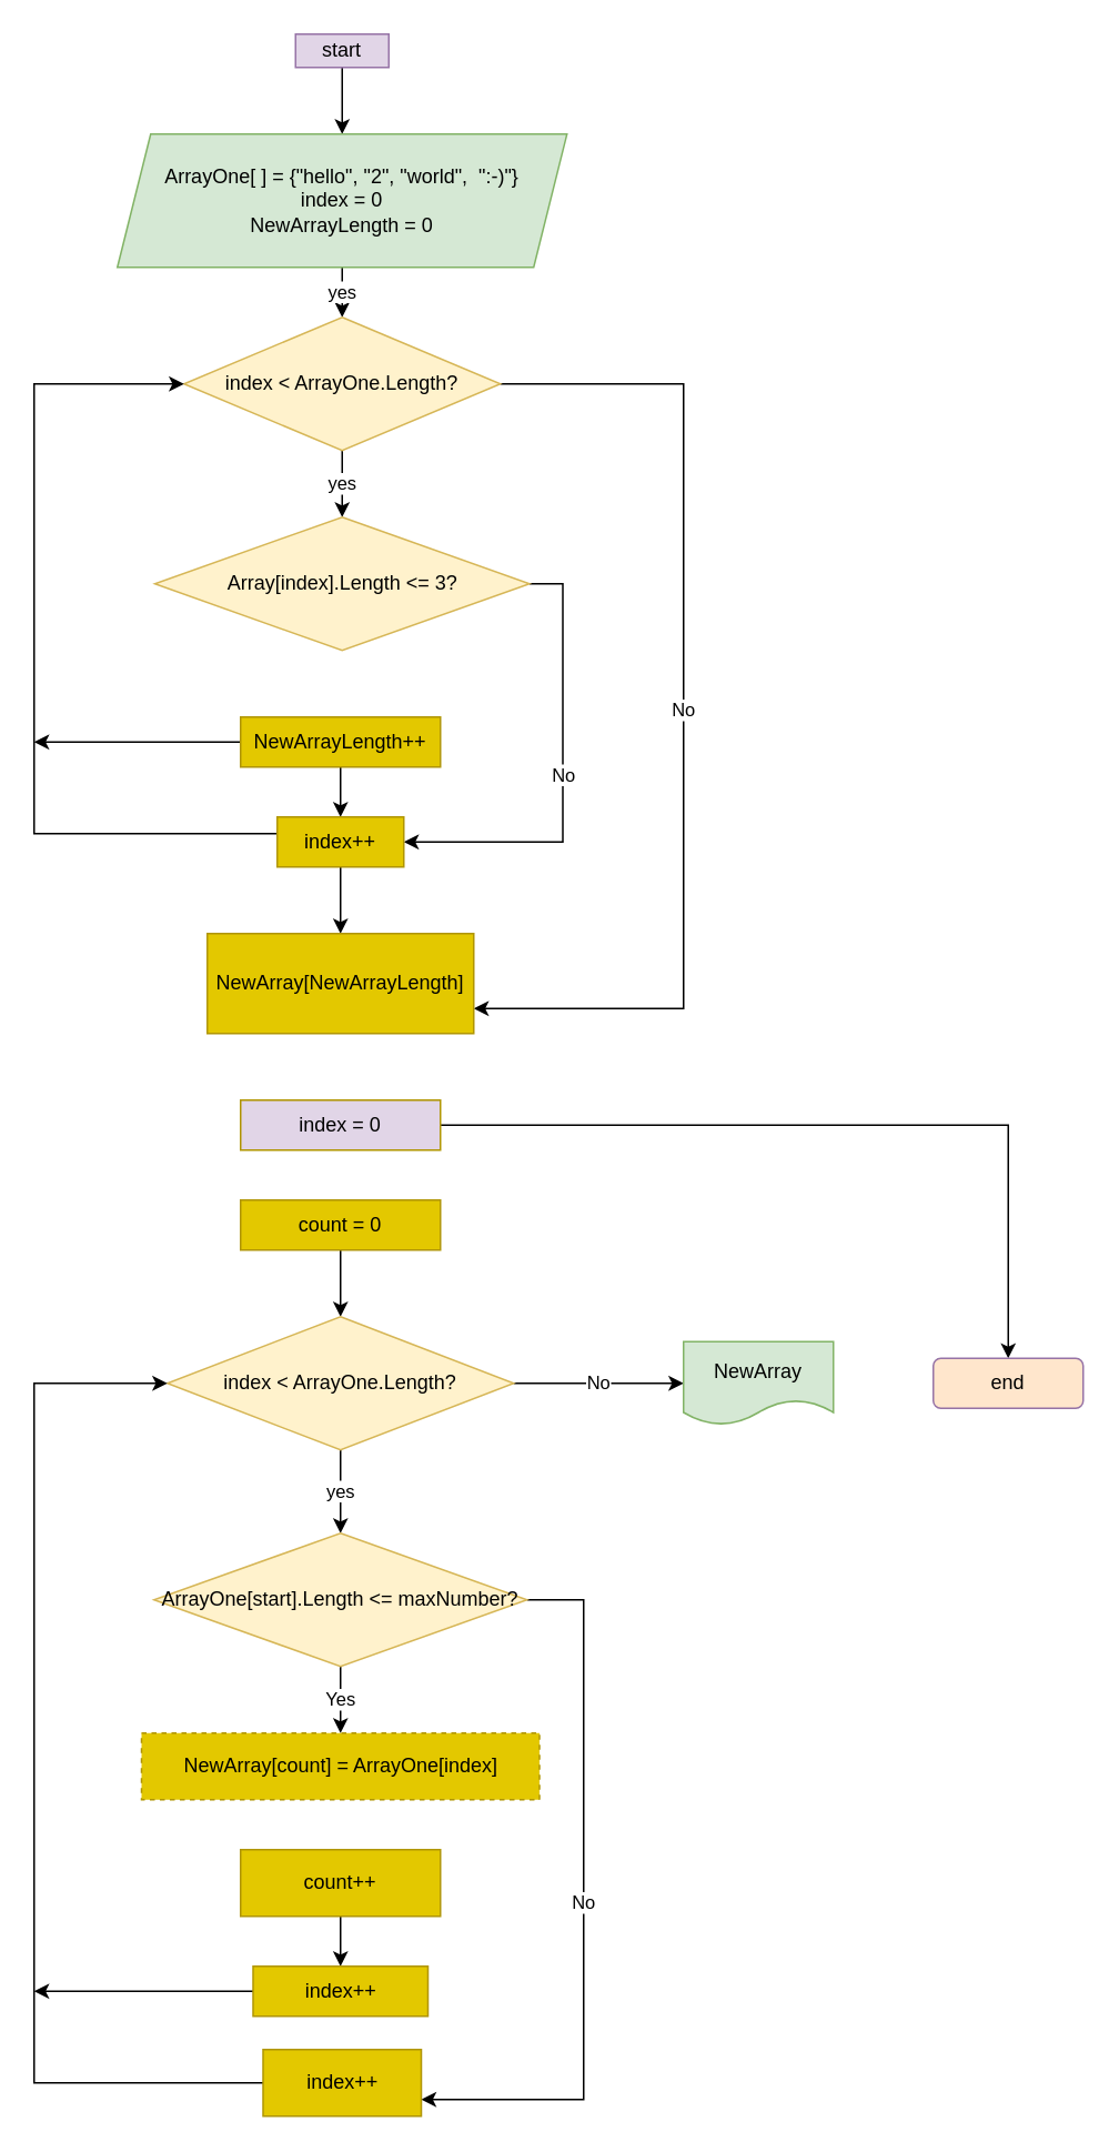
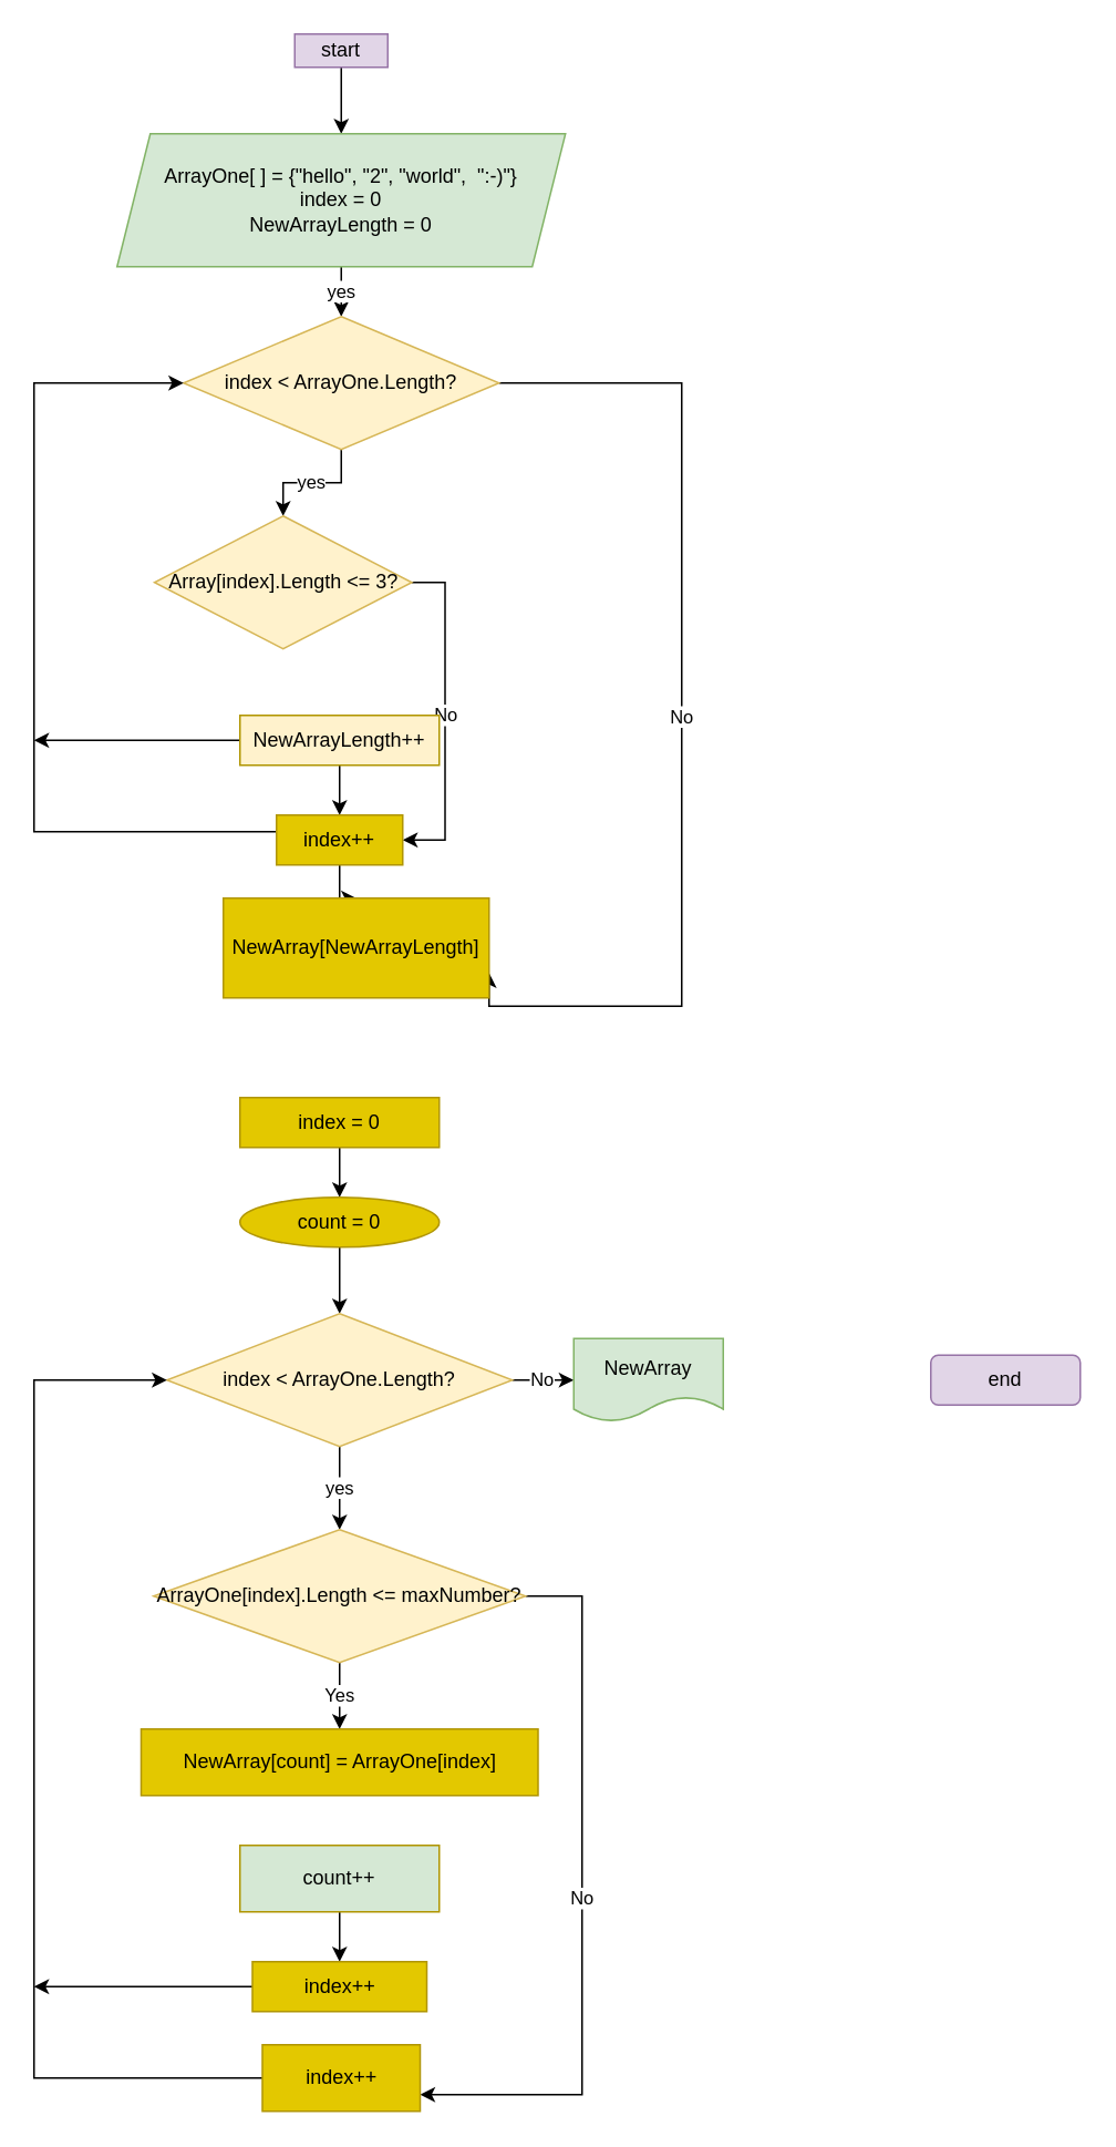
- <mxCell id="10" value="Array[index].Length &amp;lt;= 3?" style="rhombus;whiteSpace=wrap;html=1;fillColor=#fff2cc;strokeColor=#d6b656;" parent="1" vertex="1"><mxGeometry x="92.5" y="310" width="225" height="80" as="geometry" /></mxCell>
+ <mxCell id="10" value="Array[index].Length &amp;lt;= 3?" style="rhombus;whiteSpace=wrap;html=1;fillColor=#fff2cc;strokeColor=#d6b656;" parent="1" vertex="1"><mxGeometry x="92.5" y="310" width="155" height="80" as="geometry" /></mxCell>
- <mxCell id="13" value="NewArrayLength++" style="rounded=0;whiteSpace=wrap;html=1;fillColor=#e3c800;strokeColor=#B09500;fontColor=#000000;" parent="1" vertex="1"><mxGeometry x="144" y="430" width="120" height="30" as="geometry" /></mxCell>
+ <mxCell id="13" value="NewArrayLength++" style="rounded=0;whiteSpace=wrap;html=1;fillColor=#fff2cc;strokeColor=#B09500;fontColor=#000000;" parent="1" vertex="1"><mxGeometry x="144" y="430" width="120" height="30" as="geometry" /></mxCell>
- <mxCell id="17" value="NewArray[NewArrayLength]" style="rounded=0;whiteSpace=wrap;html=1;fillColor=#e3c800;fontColor=#000000;strokeColor=#B09500;" parent="1" vertex="1"><mxGeometry x="124" y="560" width="160" height="60" as="geometry" /></mxCell>
+ <mxCell id="17" value="NewArray[NewArrayLength]" style="rounded=0;whiteSpace=wrap;html=1;fillColor=#e3c800;fontColor=#000000;strokeColor=#B09500;" parent="1" vertex="1"><mxGeometry x="134" y="540" width="160" height="60" as="geometry" /></mxCell>
- <mxCell id="19" value="index = 0" style="rounded=0;whiteSpace=wrap;html=1;fillColor=#e1d5e7;fontColor=#000000;strokeColor=#B09500;" parent="1" vertex="1"><mxGeometry x="144" y="660" width="120" height="30" as="geometry" /></mxCell>
+ <mxCell id="19" value="index = 0" style="rounded=0;whiteSpace=wrap;html=1;fillColor=#e3c800;fontColor=#000000;strokeColor=#B09500;" parent="1" vertex="1"><mxGeometry x="144" y="660" width="120" height="30" as="geometry" /></mxCell>
- <mxCell id="18" style="edgeStyle=orthogonalEdgeStyle;rounded=0;orthogonalLoop=1;jettySize=auto;html=1;" parent="1" source="19" target="36" edge="1"><mxGeometry relative="1" as="geometry" /></mxCell>
+ <mxCell id="18" style="edgeStyle=orthogonalEdgeStyle;rounded=0;orthogonalLoop=1;jettySize=auto;html=1;entryX=0.5;entryY=0;entryDx=0;entryDy=0;" parent="1" source="19" target="21" edge="1"><mxGeometry relative="1" as="geometry" /></mxCell>
- <mxCell id="21" value="count = 0" style="rounded=0;whiteSpace=wrap;html=1;fillColor=#e3c800;fontColor=#000000;strokeColor=#B09500;" parent="1" vertex="1"><mxGeometry x="144" y="720" width="120" height="30" as="geometry" /></mxCell>
+ <mxCell id="21" value="count = 0" style="ellipse;whiteSpace=wrap;html=1;fillColor=#e3c800;fontColor=#000000;strokeColor=#B09500;" parent="1" vertex="1"><mxGeometry x="144" y="720" width="120" height="30" as="geometry" /></mxCell>
- <mxCell id="35" value="NewArray" style="shape=document;whiteSpace=wrap;html=1;boundedLbl=1;fillColor=#d5e8d4;strokeColor=#82b366;" parent="1" vertex="1"><mxGeometry x="410" y="805" width="90" height="50" as="geometry" /></mxCell>
+ <mxCell id="35" value="NewArray" style="shape=document;whiteSpace=wrap;html=1;boundedLbl=1;fillColor=#d5e8d4;strokeColor=#82b366;" parent="1" vertex="1"><mxGeometry x="345" y="805" width="90" height="50" as="geometry" /></mxCell>
- <mxCell id="36" value="end" style="rounded=1;whiteSpace=wrap;html=1;fillColor=#ffe6cc;strokeColor=#9673a6;" parent="1" vertex="1"><mxGeometry x="560" y="815" width="90" height="30" as="geometry" /></mxCell>
+ <mxCell id="36" value="end" style="rounded=1;whiteSpace=wrap;html=1;fillColor=#e1d5e7;strokeColor=#9673a6;" parent="1" vertex="1"><mxGeometry x="560" y="815" width="90" height="30" as="geometry" /></mxCell>
- <mxCell id="27" value="ArrayOne[start].Length &amp;lt;= maxNumber?" style="rhombus;whiteSpace=wrap;html=1;fillColor=#fff2cc;strokeColor=#d6b656;" parent="1" vertex="1"><mxGeometry x="92" y="920" width="224" height="80" as="geometry" /></mxCell>
+ <mxCell id="27" value="ArrayOne[index].Length &amp;lt;= maxNumber?" style="rhombus;whiteSpace=wrap;html=1;fillColor=#fff2cc;strokeColor=#d6b656;" parent="1" vertex="1"><mxGeometry x="92" y="920" width="224" height="80" as="geometry" /></mxCell>
- <mxCell id="28" value="NewArray[count] = ArrayOne[index]" style="rounded=0;whiteSpace=wrap;html=1;fillColor=#e3c800;fontColor=#000000;strokeColor=#B09500;dashed=1;" parent="1" vertex="1"><mxGeometry x="84.5" y="1040" width="239" height="40" as="geometry" /></mxCell>
+ <mxCell id="28" value="NewArray[count] = ArrayOne[index]" style="rounded=0;whiteSpace=wrap;html=1;fillColor=#e3c800;fontColor=#000000;strokeColor=#B09500;" parent="1" vertex="1"><mxGeometry x="84.5" y="1040" width="239" height="40" as="geometry" /></mxCell>
- <mxCell id="30" value="count++" style="rounded=0;whiteSpace=wrap;html=1;fillColor=#e3c800;fontColor=#000000;strokeColor=#B09500;" parent="1" vertex="1"><mxGeometry x="144" y="1110" width="120" height="40" as="geometry" /></mxCell>
+ <mxCell id="30" value="count++" style="rounded=0;whiteSpace=wrap;html=1;fillColor=#d5e8d4;fontColor=#000000;strokeColor=#B09500;" parent="1" vertex="1"><mxGeometry x="144" y="1110" width="120" height="40" as="geometry" /></mxCell>
